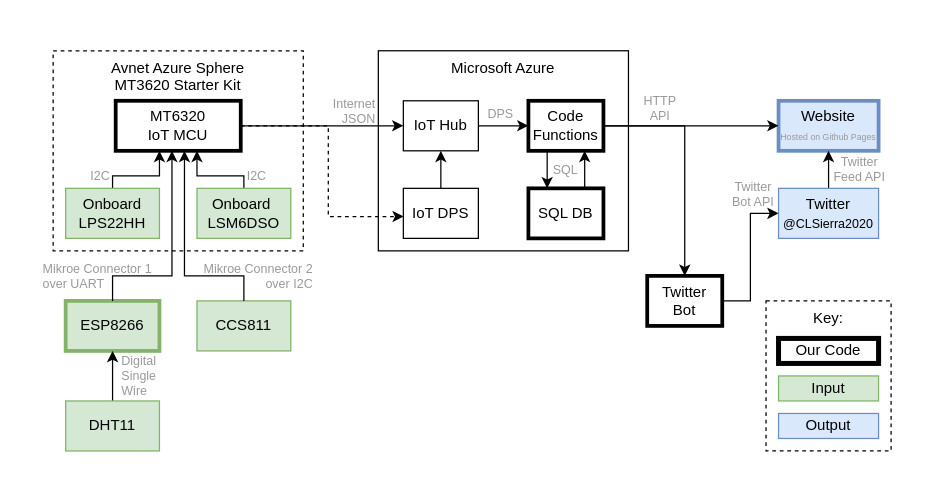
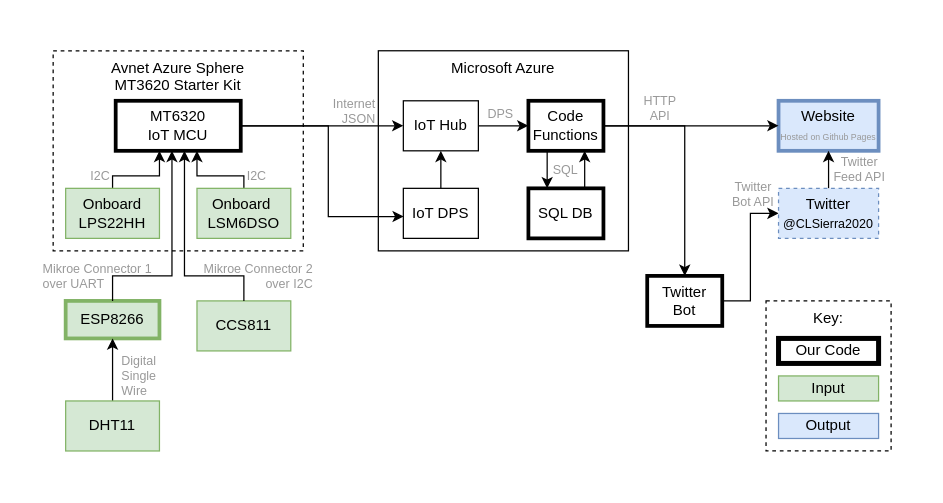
- <mxCell id="25" style="edgeStyle=orthogonalEdgeStyle;rounded=0;orthogonalLoop=1;jettySize=auto;html=1;exitX=1;exitY=0.5;exitDx=0;exitDy=0;entryX=0.005;entryY=0.564;entryDx=0;entryDy=0;entryPerimeter=0;strokeColor=#000000;fontSize=10;fontColor=#999999;dashed=1;" parent="1" source="26" target="19" edge="1"><mxGeometry relative="1" as="geometry"><Array as="points"><mxPoint x="262" y="100" /><mxPoint x="262" y="173" /></Array></mxGeometry></mxCell>
+ <mxCell id="25" style="edgeStyle=orthogonalEdgeStyle;rounded=0;orthogonalLoop=1;jettySize=auto;html=1;exitX=1;exitY=0.5;exitDx=0;exitDy=0;entryX=0.005;entryY=0.564;entryDx=0;entryDy=0;entryPerimeter=0;strokeColor=#000000;fontSize=10;fontColor=#999999;" parent="1" source="26" target="19" edge="1"><mxGeometry relative="1" as="geometry"><Array as="points"><mxPoint x="262" y="100" /><mxPoint x="262" y="173" /></Array></mxGeometry></mxCell>
- <mxCell id="38" value="Twitter&lt;br&gt;&lt;font style=&quot;font-size: 10px&quot;&gt;@CLSierra2020&lt;/font&gt;" style="rounded=0;whiteSpace=wrap;html=1;fillColor=#dae8fc;strokeColor=#6c8ebf;" parent="1" vertex="1"><mxGeometry x="622" y="150" width="80" height="40" as="geometry" /></mxCell>
+ <mxCell id="38" value="Twitter&lt;br&gt;&lt;font style=&quot;font-size: 10px&quot;&gt;@CLSierra2020&lt;/font&gt;" style="rounded=0;whiteSpace=wrap;html=1;fillColor=#dae8fc;strokeColor=#6c8ebf;dashed=1;" parent="1" vertex="1"><mxGeometry x="622" y="150" width="80" height="40" as="geometry" /></mxCell>
- <mxCell id="4" value="ESP8266&lt;br&gt;" style="rounded=0;whiteSpace=wrap;html=1;fillColor=#d5e8d4;strokeColor=#82b366;strokeWidth=3;" parent="1" vertex="1"><mxGeometry x="52" y="240" width="75" height="40" as="geometry" /></mxCell>
+ <mxCell id="4" value="ESP8266&lt;br&gt;" style="rounded=0;whiteSpace=wrap;html=1;fillColor=#d5e8d4;strokeColor=#82b366;strokeWidth=3;" parent="1" vertex="1"><mxGeometry x="52" y="240" width="75" height="30" as="geometry" /></mxCell>
